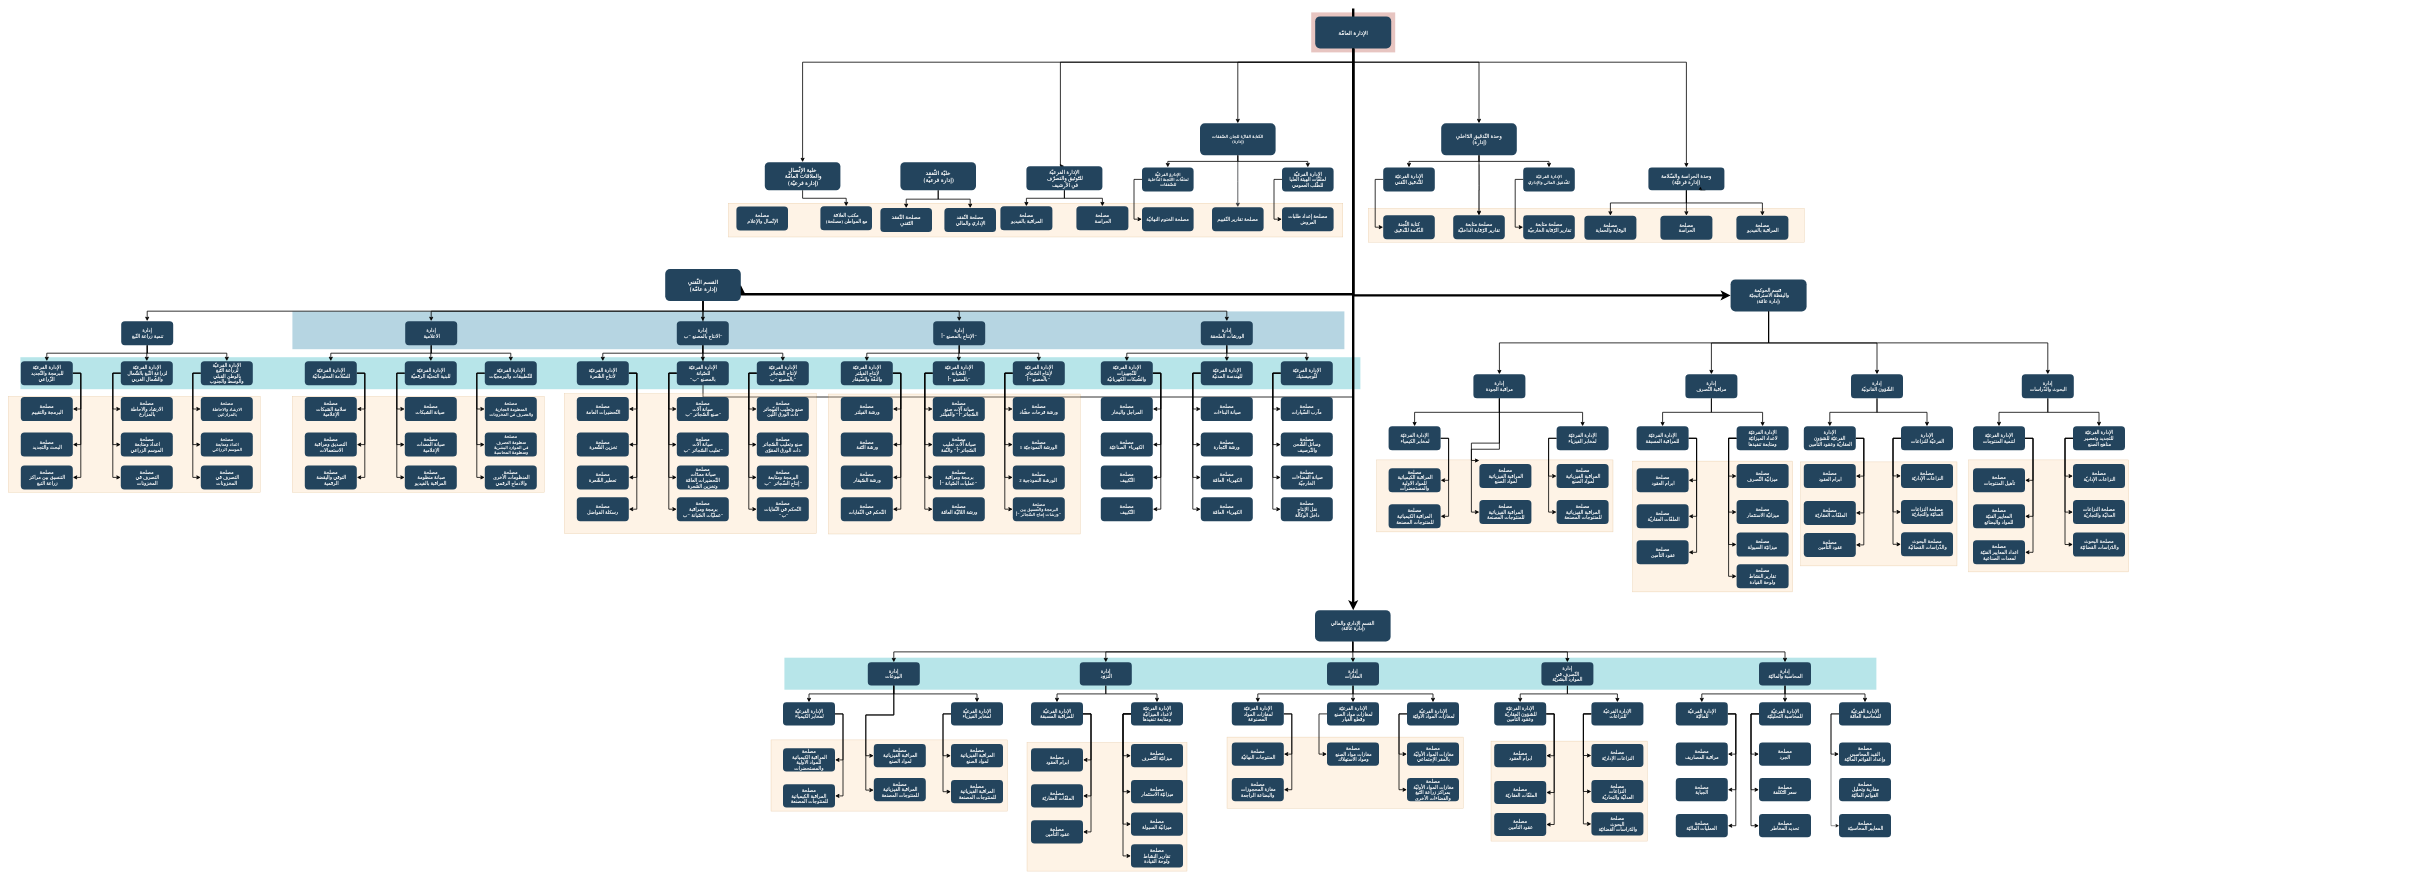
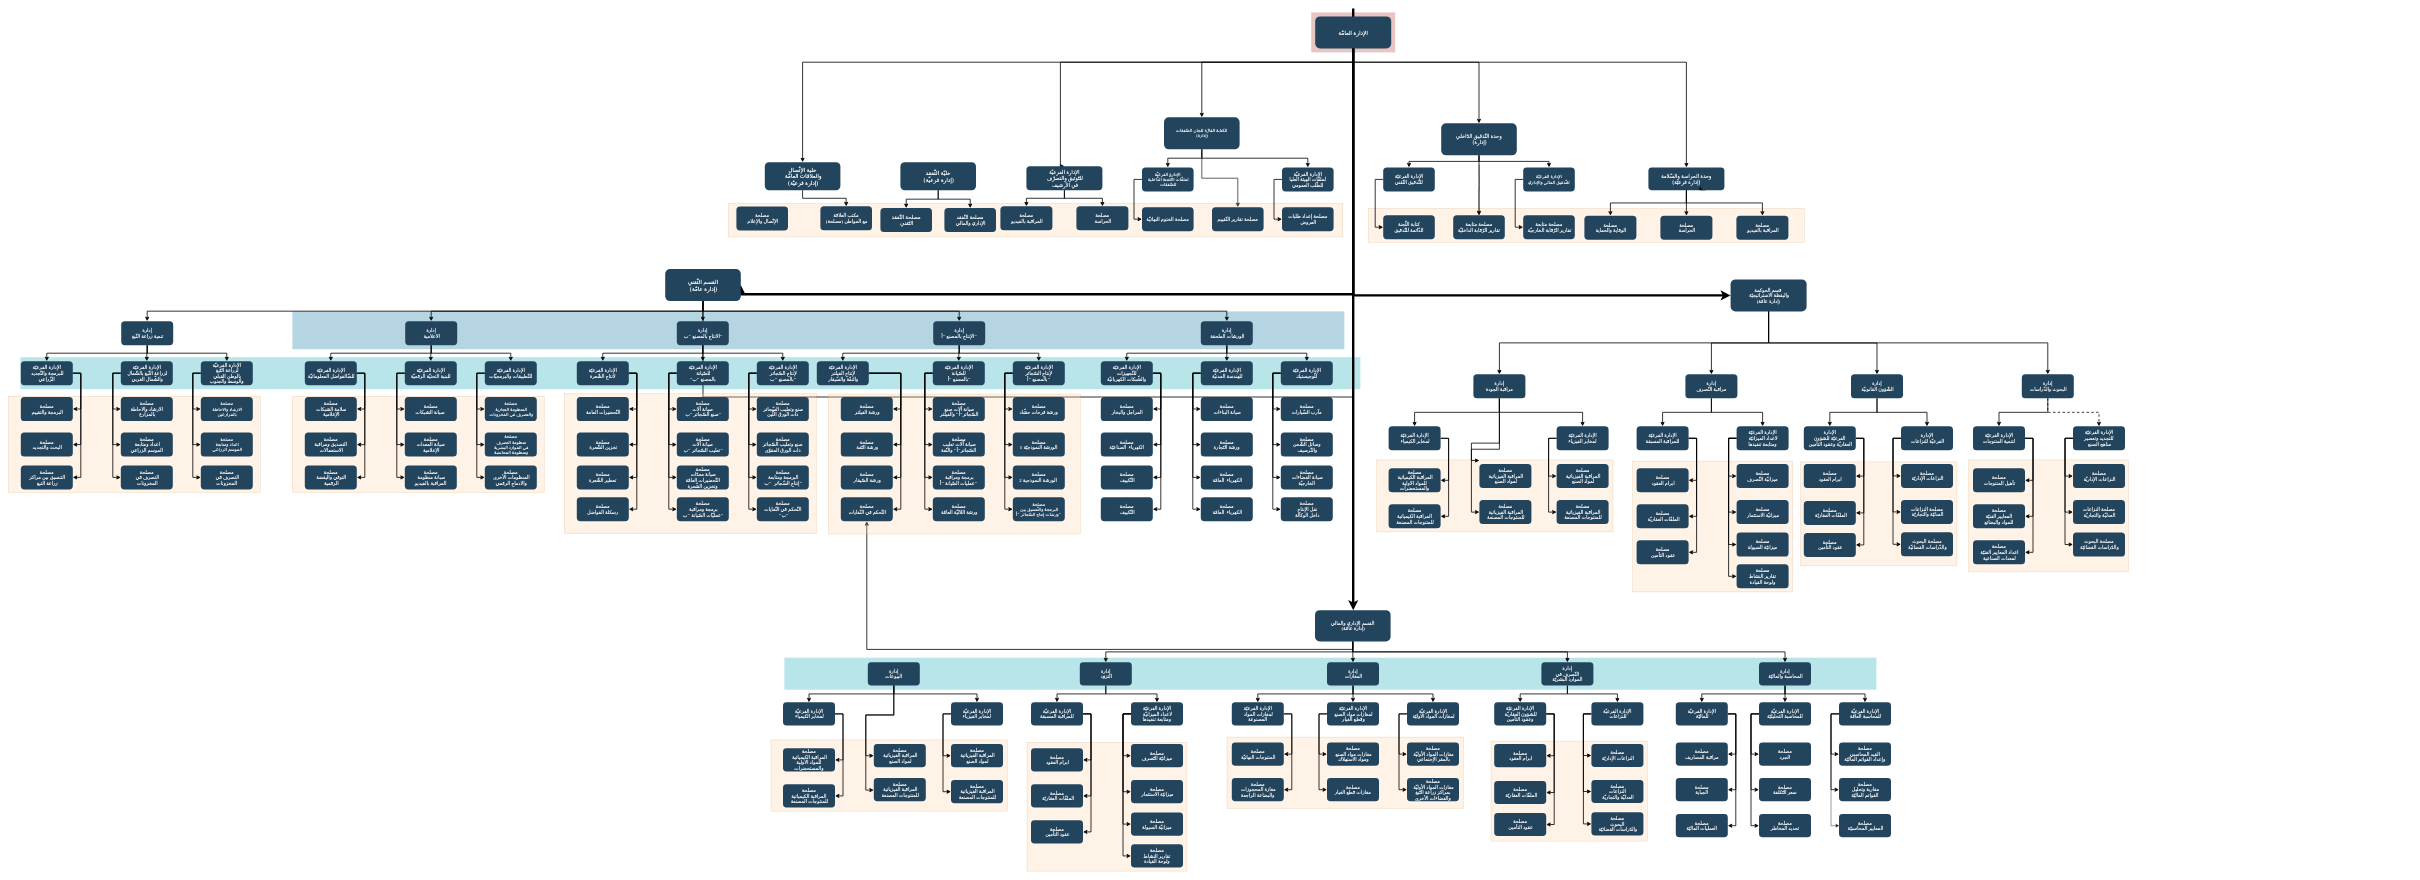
- <mxCell id="28" value="الكتابة القارّة للجان الصّفقات&#10; (إدارة)" style="rounded=1;fillColor=#23445D;gradientColor=none;strokeColor=none;fontColor=#FFFFFF;fontStyle=1;fontFamily=Tahoma;fontSize=11;" parent="1" vertex="1"><mxGeometry x="2999" y="307.75" width="189" height="80" as="geometry" /></mxCell>
+ <mxCell id="28" value="الكتابة القارّة للجان الصّفقات&#10; (إدارة)" style="rounded=1;fillColor=#23445D;gradientColor=none;strokeColor=none;fontColor=#FFFFFF;fontStyle=1;fontFamily=Tahoma;fontSize=11;" parent="1" vertex="1"><mxGeometry x="2909" y="292.75" width="189" height="80" as="geometry" /></mxCell>
- <mxCell id="318" value="الإدارة الفرعيّة&#10; للسّلامة المعلوماتيّة" style="rounded=1;fillColor=#23445D;gradientColor=none;strokeColor=none;fontColor=#FFFFFF;fontStyle=1;fontFamily=Tahoma;fontSize=12;" vertex="1" parent="1"><mxGeometry x="761" y="902.5" width="130" height="60" as="geometry" /></mxCell>
+ <mxCell id="318" value="الإدارة الفرعيّة&#10; للسّالفواضل المعلوماتيّة" style="rounded=1;fillColor=#23445D;gradientColor=none;strokeColor=none;fontColor=#FFFFFF;fontStyle=1;fontFamily=Tahoma;fontSize=12;" vertex="1" parent="1"><mxGeometry x="761" y="902.5" width="130" height="60" as="geometry" /></mxCell>
- <mxCell id="263" value="الإدارة الفرعيّة&#10; لإنتاج الفيلتر&#10; والنفّة والسّيقار" style="rounded=1;fillColor=#23445D;gradientColor=none;strokeColor=none;fontColor=#FFFFFF;fontStyle=1;fontFamily=Tahoma;fontSize=12;" vertex="1" parent="1"><mxGeometry x="2101" y="902.5" width="130" height="60" as="geometry" /></mxCell>
+ <mxCell id="263" value="الإدارة الفرعيّة&#10; لإنتاج الفيلتر&#10; والنفّة والسّيقار" style="rounded=1;fillColor=#23445D;gradientColor=none;strokeColor=none;fontColor=#FFFFFF;fontStyle=1;fontFamily=Tahoma;fontSize=12;" vertex="1" parent="1"><mxGeometry x="2041" y="902.5" width="130" height="60" as="geometry" /></mxCell>
- <mxCell id="85" style="edgeStyle=orthogonalEdgeStyle;rounded=0;orthogonalLoop=1;jettySize=auto;html=1;exitX=0.5;exitY=1;exitDx=0;exitDy=0;entryX=0.5;entryY=0;entryDx=0;entryDy=0;strokeWidth=2;" edge="1" parent="1" source="86" target="99"><mxGeometry relative="1" as="geometry" /></mxCell>
+ <mxCell id="85" style="edgeStyle=orthogonalEdgeStyle;rounded=0;orthogonalLoop=1;jettySize=auto;html=1;exitX=0.5;exitY=1;exitDx=0;exitDy=0;entryX=0.5;entryY=0;entryDx=0;entryDy=0;strokeWidth=2;dashed=1;" edge="1" parent="1" source="86" target="99"><mxGeometry relative="1" as="geometry" /></mxCell>
- <mxCell id="23" style="edgeStyle=orthogonalEdgeStyle;rounded=0;orthogonalLoop=1;jettySize=auto;html=1;exitX=0.5;exitY=1;exitDx=0;exitDy=0;entryX=0.5;entryY=0;entryDx=0;entryDy=0;strokeWidth=2;" edge="1" parent="1" source="27" target="234"><mxGeometry relative="1" as="geometry" /></mxCell>
+ <mxCell id="23" style="edgeStyle=orthogonalEdgeStyle;rounded=0;orthogonalLoop=1;jettySize=auto;html=1;exitX=0.5;exitY=1;exitDx=0;exitDy=0;strokeWidth=2;" edge="1" parent="1" source="27" target="283"><mxGeometry relative="1" as="geometry" /></mxCell>
+ <mxCell id="344" style="edgeStyle=orthogonalEdgeStyle;rounded=0;orthogonalLoop=1;jettySize=auto;html=1;exitX=0;exitY=0.5;exitDx=0;exitDy=0;entryX=0;entryY=0.5;entryDx=0;entryDy=0;strokeWidth=2;" edge="1" parent="1" source="345" target="340"><mxGeometry relative="1" as="geometry" /></mxCell>
+ <mxCell id="340" value="مصلحة&#10; مغازات قطع الغيار " style="rounded=1;fillColor=#23445D;gradientColor=none;strokeColor=none;fontColor=#FFFFFF;fontStyle=1;fontFamily=Tahoma;fontSize=12;" vertex="1" parent="1"><mxGeometry x="3316.5" y="1944.75" width="130" height="58" as="geometry" /></mxCell>
+ <mxCell id="396" style="edgeStyle=orthogonalEdgeStyle;rounded=0;orthogonalLoop=1;jettySize=auto;html=1;exitX=0;exitY=0.5;exitDx=0;exitDy=0;entryX=0;entryY=0.5;entryDx=0;entryDy=0;strokeWidth=2;" edge="1" parent="1" source="398" target="394"><mxGeometry relative="1" as="geometry" /></mxCell>
